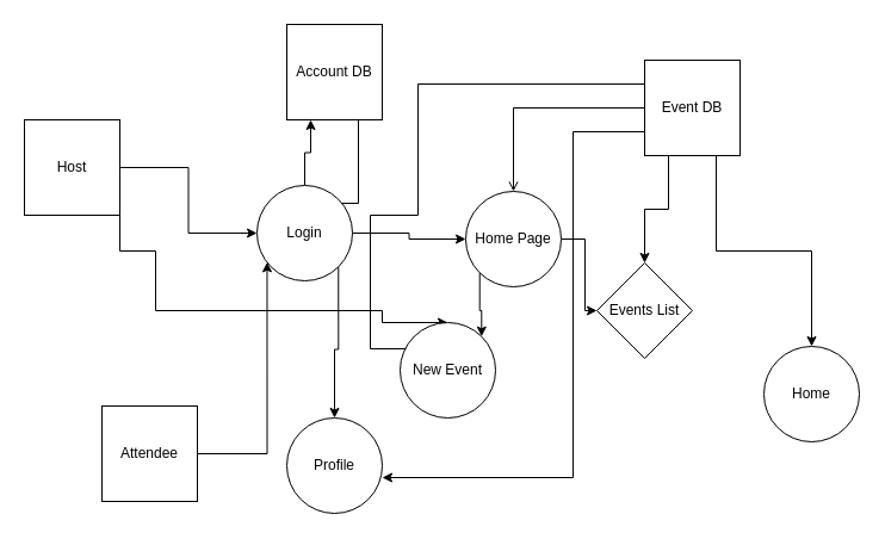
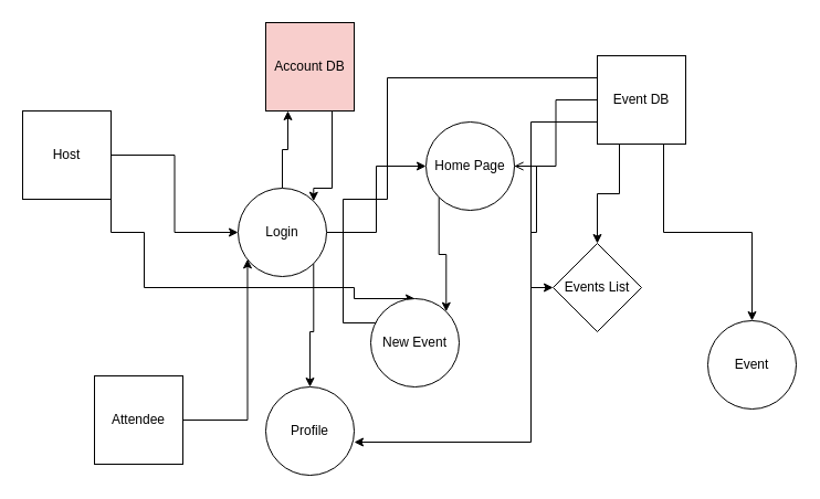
- <mxCell id="8" value="Account DB" style="whiteSpace=wrap;html=1;aspect=fixed;" vertex="1" parent="1"><mxGeometry x="240" y="20" width="80" height="80" as="geometry" /></mxCell>
+ <mxCell id="8" value="Account DB" style="whiteSpace=wrap;html=1;aspect=fixed;fillColor=#f8cecc;" vertex="1" parent="1"><mxGeometry x="240" y="20" width="80" height="80" as="geometry" /></mxCell>
- <mxCell id="17" value="Login" style="ellipse;whiteSpace=wrap;html=1;aspect=fixed;" vertex="1" parent="1"><mxGeometry x="215" y="155" width="80" height="80" as="geometry" /></mxCell>
+ <mxCell id="17" value="Login" style="ellipse;whiteSpace=wrap;html=1;aspect=fixed;" vertex="1" parent="1"><mxGeometry x="215" y="170" width="80" height="80" as="geometry" /></mxCell>
- <mxCell id="20" value="Home Page" style="ellipse;whiteSpace=wrap;html=1;aspect=fixed;" vertex="1" parent="1"><mxGeometry x="390" y="160" width="80" height="80" as="geometry" /></mxCell>
+ <mxCell id="20" value="Home Page" style="ellipse;whiteSpace=wrap;html=1;aspect=fixed;" vertex="1" parent="1"><mxGeometry x="385" y="110" width="80" height="80" as="geometry" /></mxCell>
- <mxCell id="21" value="Home" style="ellipse;whiteSpace=wrap;html=1;aspect=fixed;" vertex="1" parent="1"><mxGeometry x="640" y="290" width="80" height="80" as="geometry" /></mxCell>
+ <mxCell id="21" value="Event" style="ellipse;whiteSpace=wrap;html=1;aspect=fixed;" vertex="1" parent="1"><mxGeometry x="640" y="290" width="80" height="80" as="geometry" /></mxCell>
